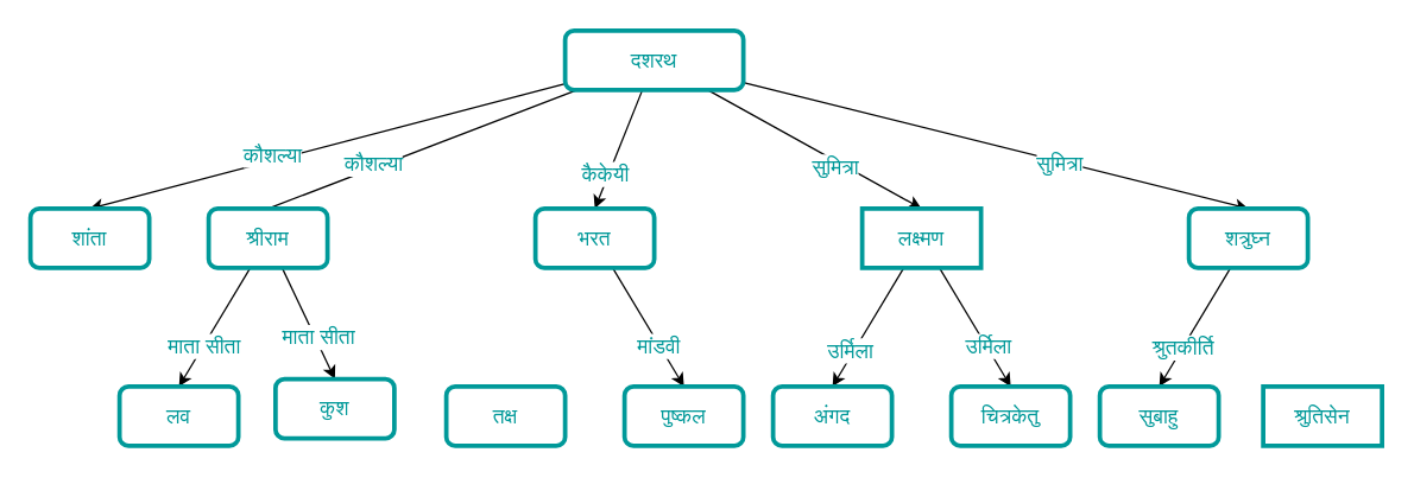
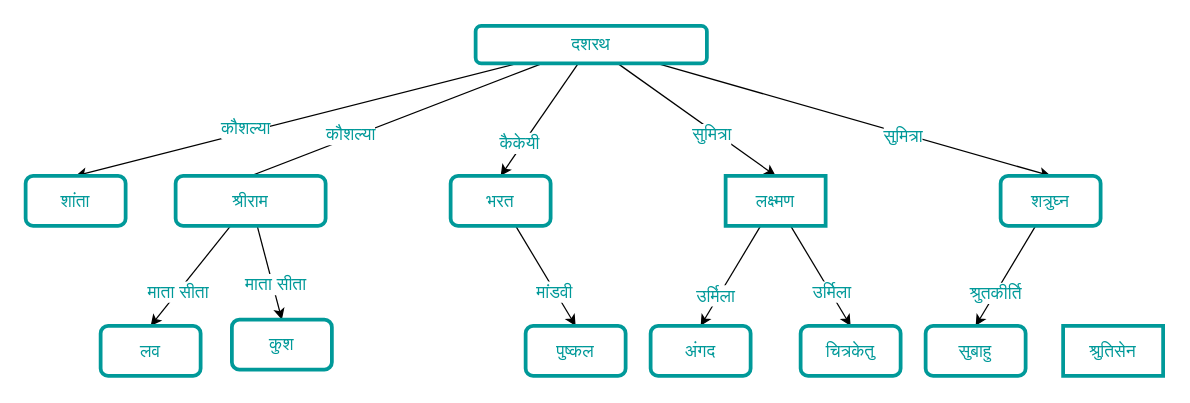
- <mxCell id="12" value="दशरथ" style="rounded=1;whiteSpace=wrap;html=1;strokeColor=#009999;strokeWidth=3;gradientColor=none;fillColor=#FFFFFF;fontColor=#009999;fontSize=14;" vertex="1" parent="1"><mxGeometry x="380" width="120" height="40" as="geometry" y="20" /></mxCell>
+ <mxCell id="12" value="दशरथ" style="rounded=1;whiteSpace=wrap;html=1;strokeColor=#009999;strokeWidth=3;gradientColor=none;fillColor=#FFFFFF;fontColor=#009999;fontSize=14;" vertex="1" parent="1"><mxGeometry x="380" y="20" width="185" height="30" as="geometry" /></mxCell>
- <mxCell id="18" value="श्रीराम" style="rounded=1;whiteSpace=wrap;html=1;strokeColor=#009999;strokeWidth=3;gradientColor=none;fillColor=#FFFFFF;fontColor=#009999;fontSize=14;" vertex="1" parent="1"><mxGeometry x="140" y="140" width="80" height="40" as="geometry" /></mxCell>
+ <mxCell id="18" value="श्रीराम" style="rounded=1;whiteSpace=wrap;html=1;strokeColor=#009999;strokeWidth=3;gradientColor=none;fillColor=#FFFFFF;fontColor=#009999;fontSize=14;" vertex="1" parent="1"><mxGeometry x="140" y="140" width="120" height="40" as="geometry" /></mxCell>
- <mxCell id="32" value="तक्ष" style="rounded=1;whiteSpace=wrap;html=1;strokeColor=#009999;strokeWidth=3;gradientColor=none;fillColor=#FFFFFF;fontColor=#009999;fontSize=14;" vertex="1" parent="1"><mxGeometry x="300" y="260" width="80" height="40" as="geometry" /></mxCell>
